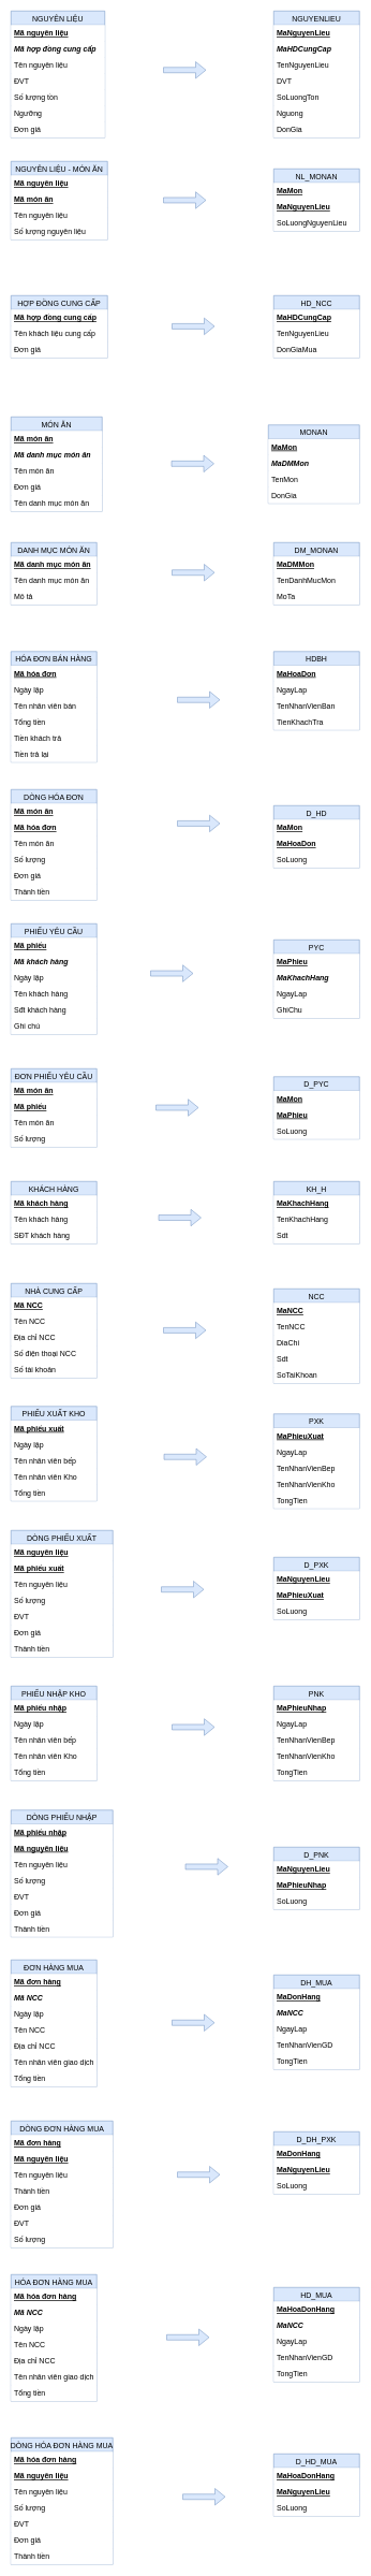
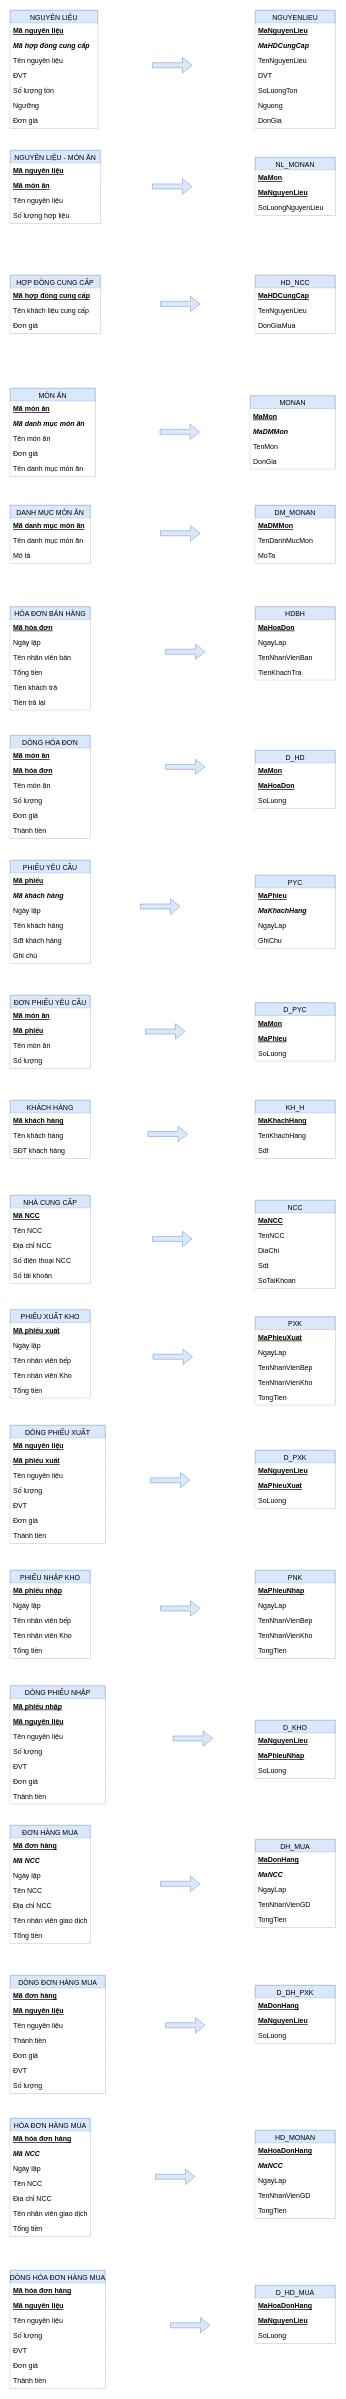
- <mxCell id="222" value="Số lượng nguyên liệu" style="text;spacingLeft=4;spacingRight=4;overflow=hidden;rotatable=0;points=[[0,0.5],[1,0.5]];portConstraint=eastwest;fontSize=14;fillColor=#ffffff;" parent="218" vertex="1"><mxGeometry y="116" width="180" height="30" as="geometry" /></mxCell>
+ <mxCell id="222" value="Số lượng hợp liệu" style="text;spacingLeft=4;spacingRight=4;overflow=hidden;rotatable=0;points=[[0,0.5],[1,0.5]];portConstraint=eastwest;fontSize=14;fillColor=#ffffff;" parent="218" vertex="1"><mxGeometry y="116" width="180" height="30" as="geometry" /></mxCell>
- <mxCell id="179" value="D_PNK" style="swimlane;fontStyle=0;childLayout=stackLayout;horizontal=1;startSize=26;horizontalStack=0;resizeParent=1;resizeParentMax=0;resizeLast=0;collapsible=1;marginBottom=0;align=center;fontSize=14;fillColor=#dae8fc;strokeColor=#6c8ebf;" parent="1" vertex="1"><mxGeometry x="510" y="3440" width="160" height="116" as="geometry" /></mxCell>
+ <mxCell id="179" value="D_KHO" style="swimlane;fontStyle=0;childLayout=stackLayout;horizontal=1;startSize=26;horizontalStack=0;resizeParent=1;resizeParentMax=0;resizeLast=0;collapsible=1;marginBottom=0;align=center;fontSize=14;fillColor=#dae8fc;strokeColor=#6c8ebf;" parent="1" vertex="1"><mxGeometry x="510" y="3440" width="160" height="116" as="geometry" /></mxCell>
- <mxCell id="154" value="HD_MUA" style="swimlane;fontStyle=0;childLayout=stackLayout;horizontal=1;startSize=26;horizontalStack=0;resizeParent=1;resizeParentMax=0;resizeLast=0;collapsible=1;marginBottom=0;align=center;fontSize=14;fillColor=#dae8fc;strokeColor=#6c8ebf;" parent="1" vertex="1"><mxGeometry x="510" y="4260" width="160" height="176" as="geometry" /></mxCell>
+ <mxCell id="154" value="HD_MONAN" style="swimlane;fontStyle=0;childLayout=stackLayout;horizontal=1;startSize=26;horizontalStack=0;resizeParent=1;resizeParentMax=0;resizeLast=0;collapsible=1;marginBottom=0;align=center;fontSize=14;fillColor=#dae8fc;strokeColor=#6c8ebf;" parent="1" vertex="1"><mxGeometry x="510" y="4260" width="160" height="176" as="geometry" /></mxCell>
